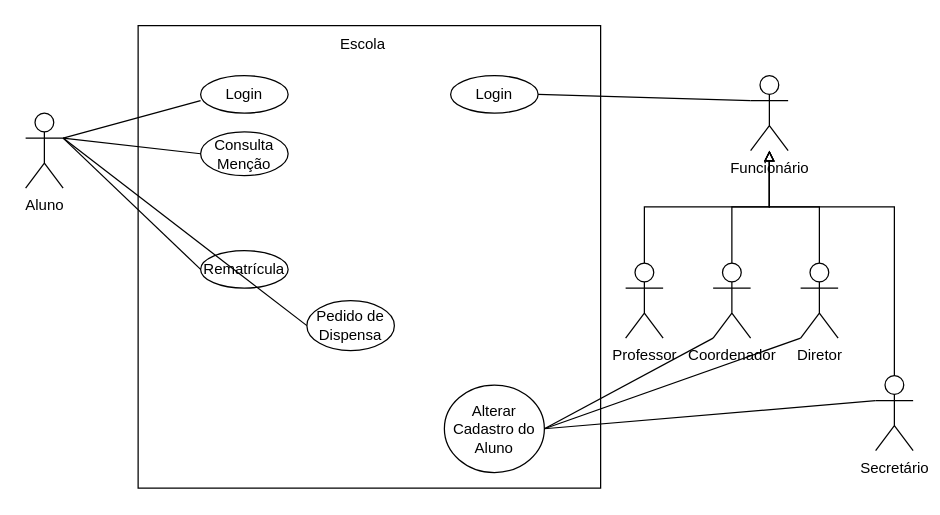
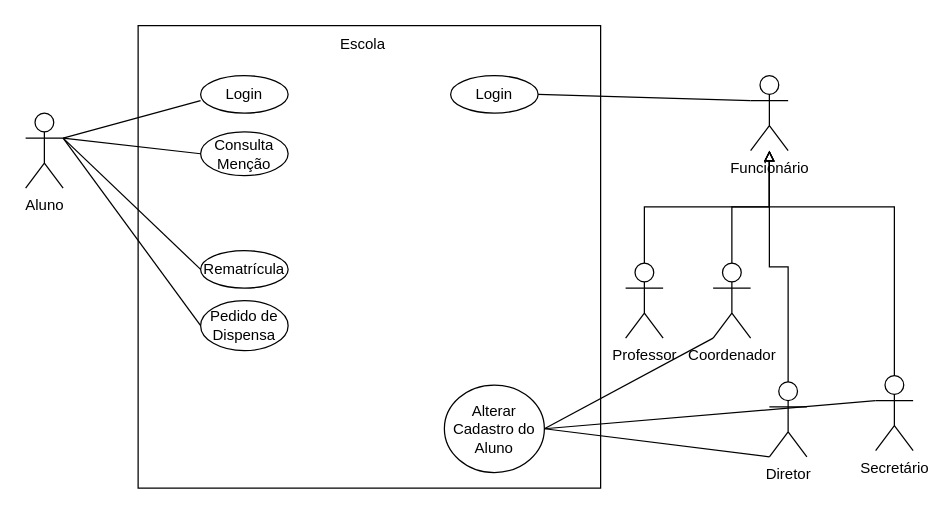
- <mxCell id="18" value="Diretor" style="shape=umlActor;verticalLabelPosition=bottom;verticalAlign=top;html=1;outlineConnect=0;" vertex="1" parent="1"><mxGeometry x="640" y="210" width="30" height="60" as="geometry" /></mxCell>
+ <mxCell id="18" value="Diretor" style="shape=umlActor;verticalLabelPosition=bottom;verticalAlign=top;html=1;outlineConnect=0;" vertex="1" parent="1"><mxGeometry x="615" y="305" width="30" height="60" as="geometry" /></mxCell>
- <mxCell id="10" value="Pedido de Dispensa" style="ellipse;whiteSpace=wrap;html=1;" vertex="1" parent="1"><mxGeometry x="245" y="240" width="70" height="40" as="geometry" /></mxCell>
+ <mxCell id="10" value="Pedido de Dispensa" style="ellipse;whiteSpace=wrap;html=1;" vertex="1" parent="1"><mxGeometry x="160" y="240" width="70" height="40" as="geometry" /></mxCell>
